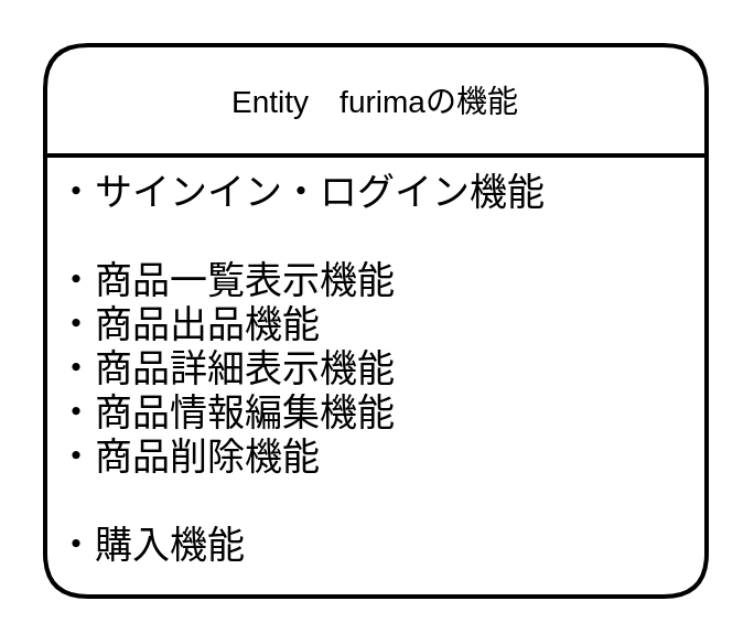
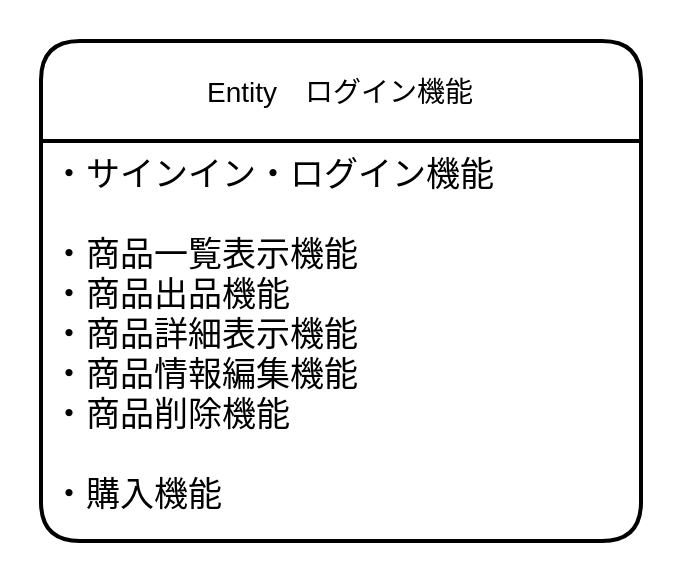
- <mxCell id="2" value="Entity　furimaの機能" style="swimlane;childLayout=stackLayout;horizontal=1;startSize=50;horizontalStack=0;rounded=1;fontSize=14;fontStyle=0;strokeWidth=2;resizeParent=0;resizeLast=1;shadow=0;dashed=0;align=center;arcSize=13;" parent="1" vertex="1"><mxGeometry x="20" y="20" width="300" height="250" as="geometry" /></mxCell>
+ <mxCell id="2" value="Entity　ログイン機能" style="swimlane;childLayout=stackLayout;horizontal=1;startSize=50;horizontalStack=0;rounded=1;fontSize=14;fontStyle=0;strokeWidth=2;resizeParent=0;resizeLast=1;shadow=0;dashed=0;align=center;arcSize=13;" parent="1" vertex="1"><mxGeometry x="20" y="20" width="300" height="250" as="geometry" /></mxCell>
